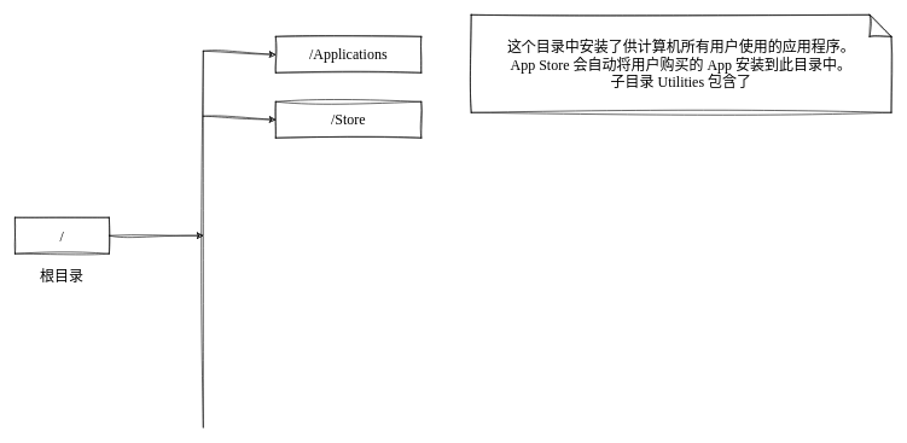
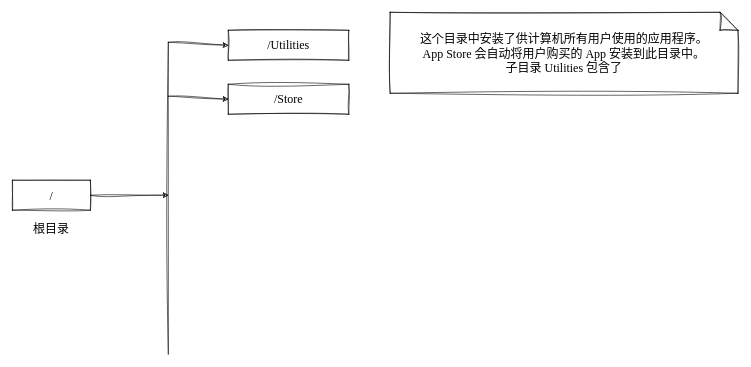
- <mxCell id="8" value="&lt;font face=&quot;Comic Sans MS&quot;&gt;/Applications&lt;/font&gt;" style="rounded=0;whiteSpace=wrap;html=1;sketch=1;hachureGap=4;jiggle=2;curveFitting=1;fontFamily=Courier New;fontSize=20;direction=west;" vertex="1" parent="7"><mxGeometry x="100" width="201" height="50" as="geometry" /></mxCell>
+ <mxCell id="8" value="&lt;font face=&quot;Comic Sans MS&quot;&gt;/Utilities&lt;/font&gt;" style="rounded=0;whiteSpace=wrap;html=1;sketch=1;hachureGap=4;jiggle=2;curveFitting=1;fontFamily=Courier New;fontSize=20;direction=west;" vertex="1" parent="7"><mxGeometry x="100" width="201" height="50" as="geometry" /></mxCell>
